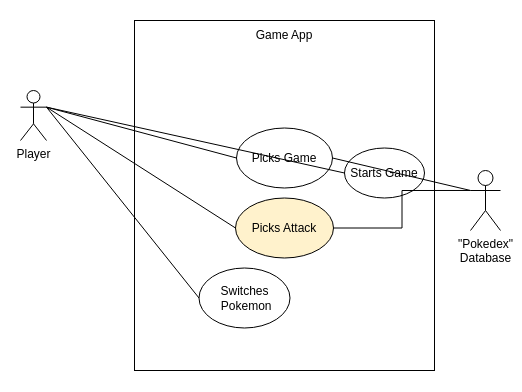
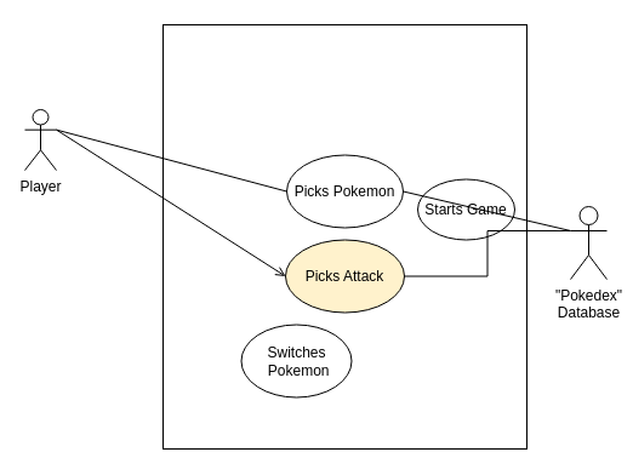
- <mxCell id="9" value="Game App" style="text;html=1;strokeColor=none;fillColor=none;align=center;verticalAlign=middle;whiteSpace=wrap;rounded=0;" vertex="1" parent="1"><mxGeometry x="246" y="20" width="76" height="30" as="geometry" /></mxCell>
- <mxCell id="10" value="" style="endArrow=none;html=1;rounded=0;entryX=0;entryY=0.5;entryDx=0;entryDy=0;exitX=1;exitY=0.333;exitDx=0;exitDy=0;exitPerimeter=0;" edge="1" parent="1" source="3" target="4"><mxGeometry width="50" height="50" relative="1" as="geometry"><mxPoint x="290" y="240" as="sourcePoint" /><mxPoint x="340" y="190" as="targetPoint" /></mxGeometry></mxCell>
- <mxCell id="8" value="Picks Game" style="ellipse;whiteSpace=wrap;html=1;" vertex="1" parent="1"><mxGeometry x="236" y="127.5" width="96" height="60" as="geometry" /></mxCell>
+ <mxCell id="8" value="Picks Pokemon" style="ellipse;whiteSpace=wrap;html=1;" vertex="1" parent="1"><mxGeometry x="236" y="127.5" width="96" height="60" as="geometry" /></mxCell>
- <mxCell id="17" value="" style="endArrow=none;html=1;rounded=0;entryX=0;entryY=0.5;entryDx=0;entryDy=0;exitX=1;exitY=0.333;exitDx=0;exitDy=0;exitPerimeter=0;" edge="1" parent="1" source="3" target="16"><mxGeometry width="50" height="50" relative="1" as="geometry"><mxPoint x="120" y="260" as="sourcePoint" /><mxPoint x="170" y="210" as="targetPoint" /></mxGeometry></mxCell>
- <mxCell id="12" value="" style="endArrow=none;html=1;rounded=0;entryX=0;entryY=0.5;entryDx=0;entryDy=0;exitX=1;exitY=0.333;exitDx=0;exitDy=0;exitPerimeter=0;" edge="1" parent="1" source="3" target="7"><mxGeometry width="50" height="50" relative="1" as="geometry"><mxPoint x="290" y="240" as="sourcePoint" /><mxPoint x="340" y="190" as="targetPoint" /></mxGeometry></mxCell>
+ <mxCell id="12" value="" style="endArrow=open;html=1;rounded=0;entryX=0;entryY=0.5;entryDx=0;entryDy=0;exitX=1;exitY=0.333;exitDx=0;exitDy=0;exitPerimeter=0;" edge="1" parent="1" source="3" target="7"><mxGeometry width="50" height="50" relative="1" as="geometry"><mxPoint x="290" y="240" as="sourcePoint" /><mxPoint x="340" y="190" as="targetPoint" /></mxGeometry></mxCell>
